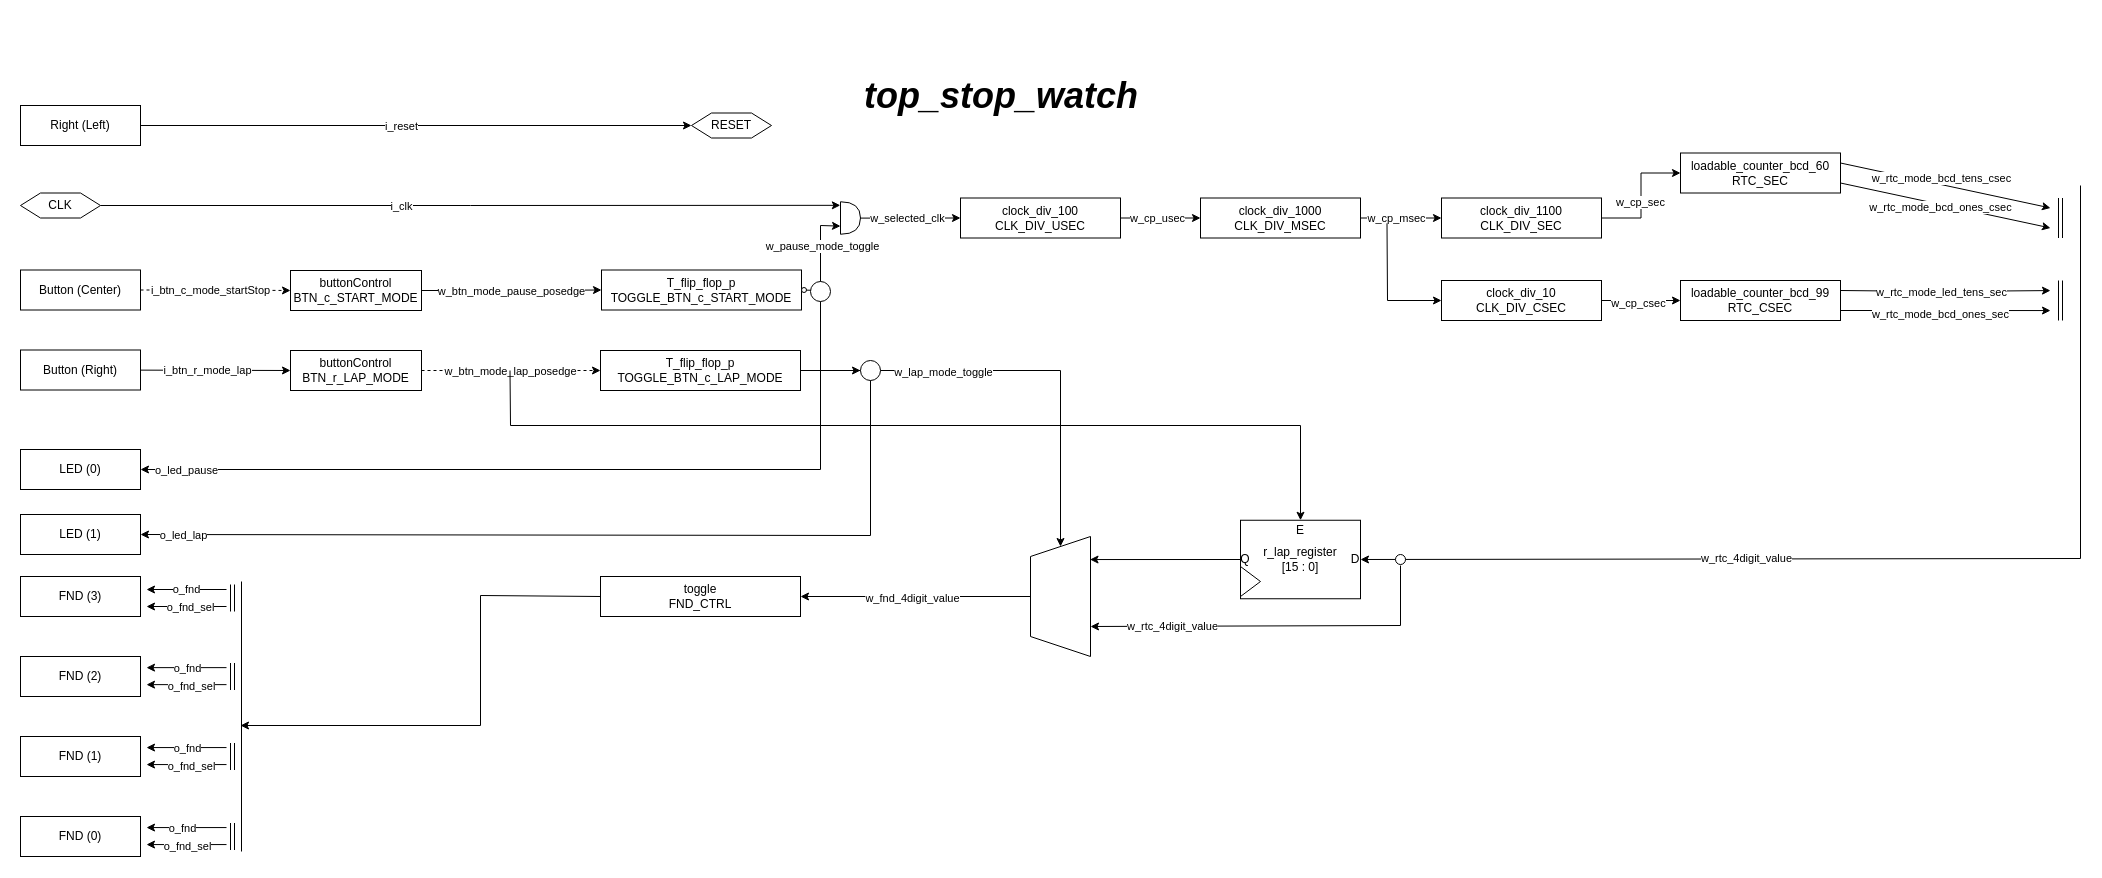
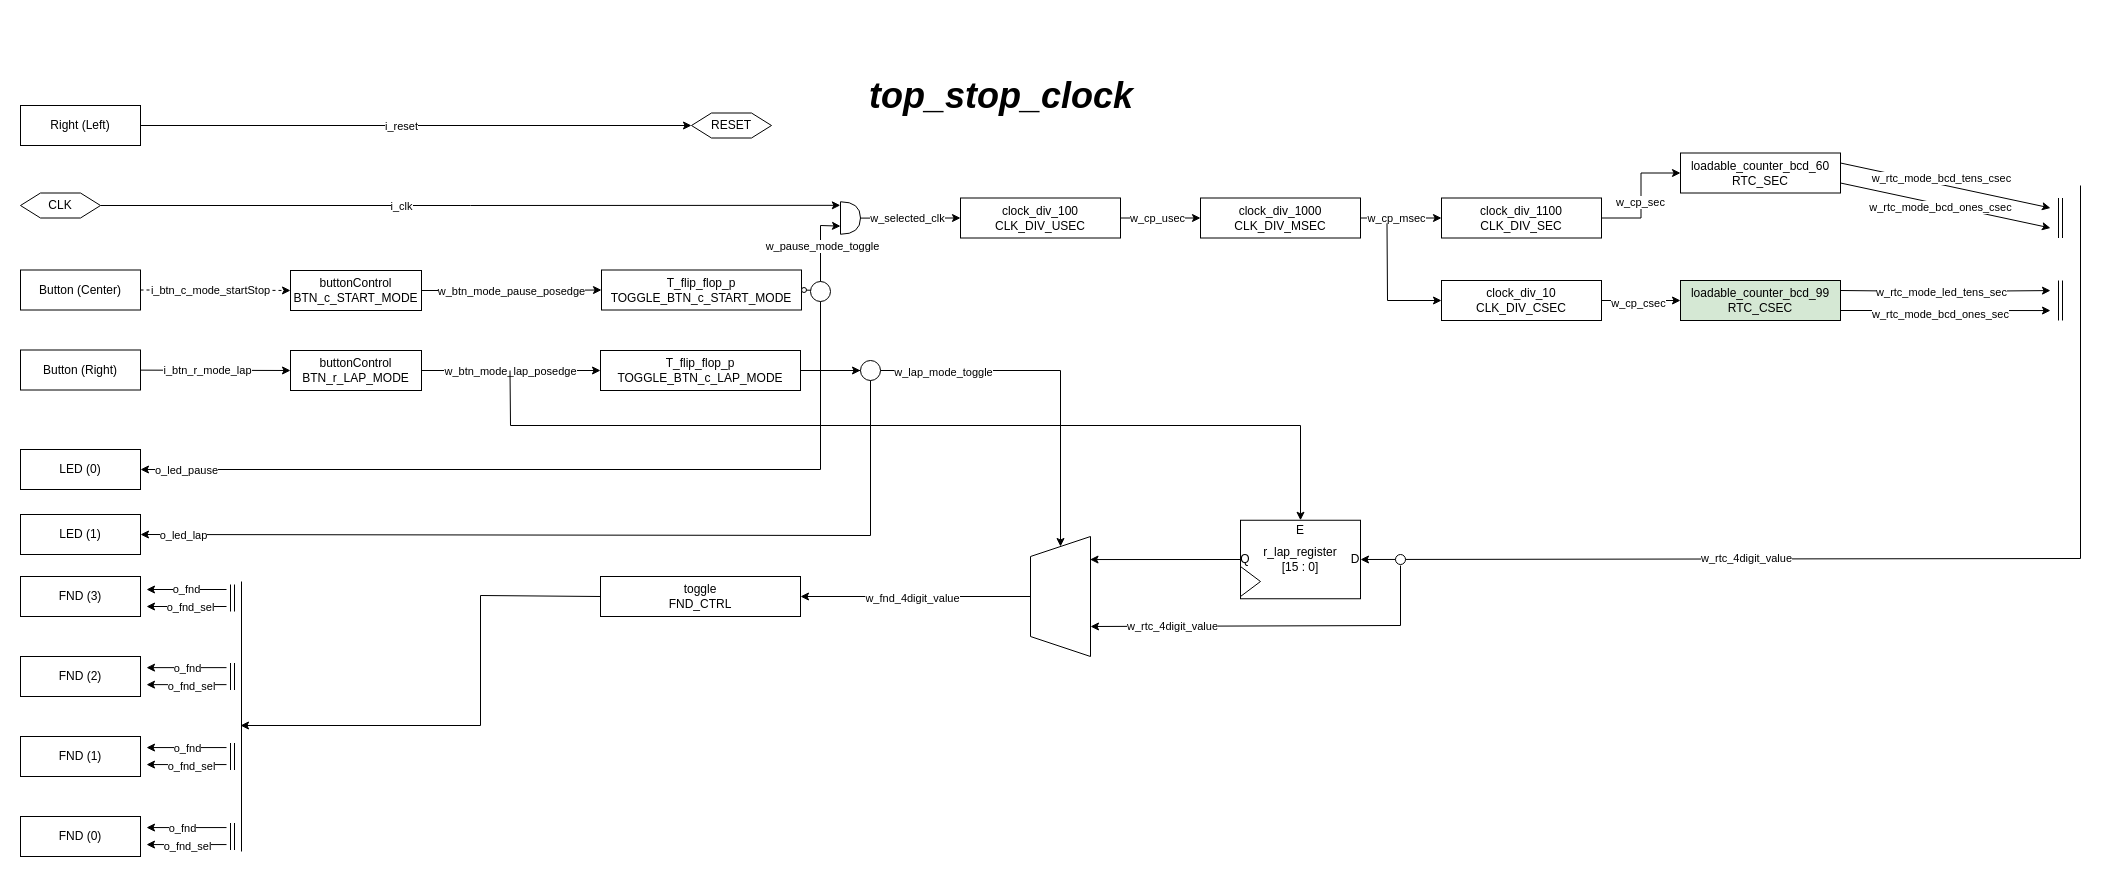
- <mxCell id="59" value="&lt;font style=&quot;font-size: 36px;&quot;&gt;&lt;i&gt;&lt;b&gt;top_stop_watch&lt;/b&gt;&lt;/i&gt;&lt;/font&gt;" style="text;html=1;align=center;verticalAlign=middle;whiteSpace=wrap;rounded=0;movable=1;resizable=1;rotatable=1;deletable=1;editable=1;locked=0;connectable=1;container=0;" parent="1" vertex="1"><mxGeometry x="821" y="20" width="360" height="150" as="geometry" /></mxCell>
+ <mxCell id="59" value="&lt;font style=&quot;font-size: 36px;&quot;&gt;&lt;i&gt;&lt;b&gt;top_stop_clock&lt;/b&gt;&lt;/i&gt;&lt;/font&gt;" style="text;html=1;align=center;verticalAlign=middle;whiteSpace=wrap;rounded=0;movable=1;resizable=1;rotatable=1;deletable=1;editable=1;locked=0;connectable=1;container=0;" parent="1" vertex="1"><mxGeometry x="821" y="20" width="360" height="150" as="geometry" /></mxCell>
- <mxCell id="23" value="loadable_counter_bcd_99&lt;div&gt;RTC_CSEC&lt;/div&gt;" style="rounded=0;whiteSpace=wrap;html=1;movable=1;resizable=1;rotatable=1;deletable=1;editable=1;locked=0;connectable=1;container=0;" parent="1" vertex="1"><mxGeometry x="1680" y="280" width="160" height="40" as="geometry" /></mxCell>
+ <mxCell id="23" value="loadable_counter_bcd_99&lt;div&gt;RTC_CSEC&lt;/div&gt;" style="rounded=0;whiteSpace=wrap;html=1;movable=1;resizable=1;rotatable=1;deletable=1;editable=1;locked=0;connectable=1;container=0;fillColor=#d5e8d4;" parent="1" vertex="1"><mxGeometry x="1680" y="280" width="160" height="40" as="geometry" /></mxCell>
- <mxCell id="18" value="" style="edgeStyle=orthogonalEdgeStyle;rounded=0;orthogonalLoop=1;jettySize=auto;html=1;entryX=0;entryY=0.5;entryDx=0;entryDy=0;dashed=1;" edge="1" parent="1" source="19" target="69"><mxGeometry relative="1" as="geometry"><mxPoint x="539" y="370" as="targetPoint" /></mxGeometry></mxCell>
+ <mxCell id="18" value="" style="edgeStyle=orthogonalEdgeStyle;rounded=0;orthogonalLoop=1;jettySize=auto;html=1;entryX=0;entryY=0.5;entryDx=0;entryDy=0;" edge="1" parent="1" source="19" target="69"><mxGeometry relative="1" as="geometry"><mxPoint x="539" y="370" as="targetPoint" /></mxGeometry></mxCell>
